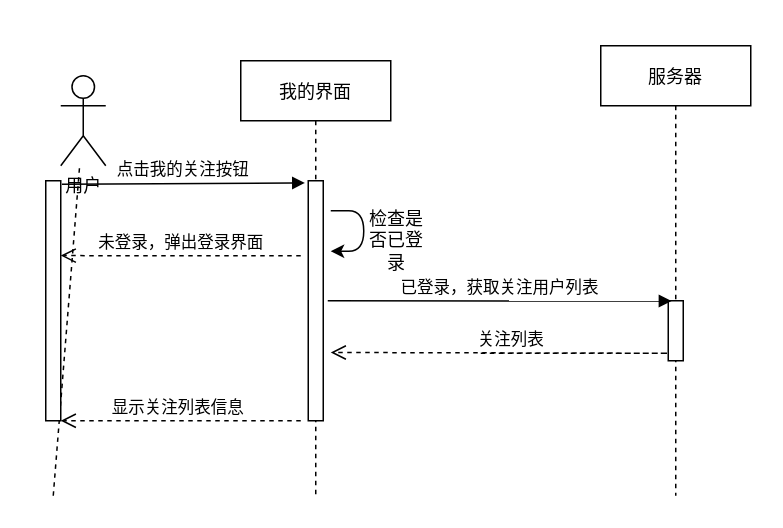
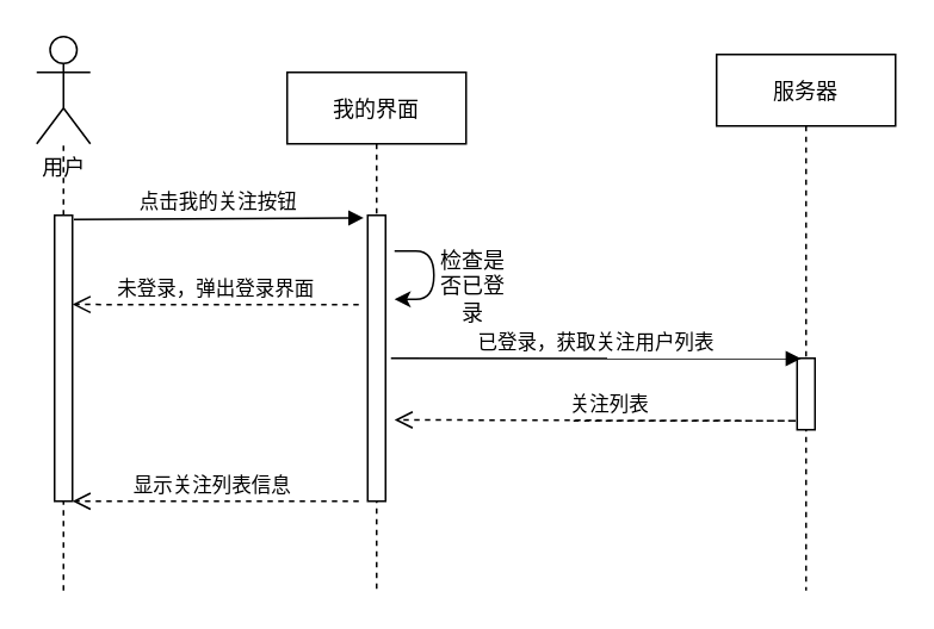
- <mxCell id="6" value="用户" style="shape=umlActor;verticalLabelPosition=bottom;verticalAlign=top;html=1;outlineConnect=0;fontStyle=0;fontFamily=Helvetica;" vertex="1" parent="1"><mxGeometry x="40" y="50" width="30" height="60" as="geometry" /></mxCell>
+ <mxCell id="6" value="用户" style="shape=umlActor;verticalLabelPosition=bottom;verticalAlign=top;html=1;outlineConnect=0;fontStyle=0;fontFamily=Helvetica;" vertex="1" parent="1"><mxGeometry x="20" y="20" width="30" height="60" as="geometry" /></mxCell>
